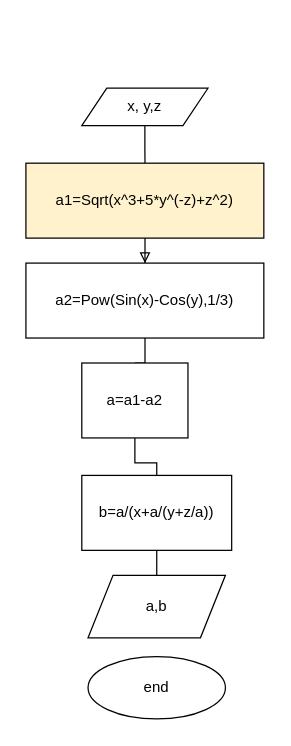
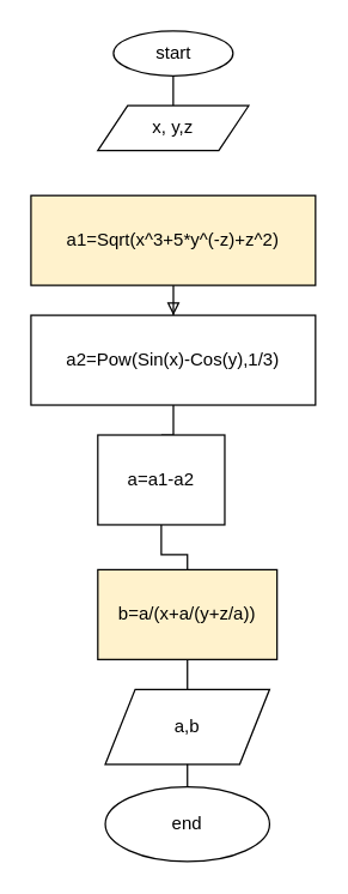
+ <mxCell id="3" value="start" style="ellipse;whiteSpace=wrap;html=1;" vertex="1" parent="1"><mxGeometry x="75.5" y="20" width="80" height="30" as="geometry" /></mxCell>
+ <mxCell id="2" style="edgeStyle=orthogonalEdgeStyle;rounded=0;orthogonalLoop=1;jettySize=auto;html=1;exitX=0.5;exitY=1;exitDx=0;exitDy=0;entryX=0.5;entryY=0;entryDx=0;entryDy=0;endArrow=none;endFill=0;" edge="1" parent="1" source="3" target="5"><mxGeometry relative="1" as="geometry" /></mxCell>
- <mxCell id="4" value="" style="edgeStyle=orthogonalEdgeStyle;rounded=0;orthogonalLoop=1;jettySize=auto;html=1;endArrow=none;endFill=0;" edge="1" parent="1" source="5" target="7"><mxGeometry relative="1" as="geometry" /></mxCell>
- <mxCell id="13" value="b=a/(x+a/(y+z/a))" style="whiteSpace=wrap;html=1;" vertex="1" parent="1"><mxGeometry x="65" y="380" width="120" height="60" as="geometry" /></mxCell>
+ <mxCell id="13" value="b=a/(x+a/(y+z/a))" style="whiteSpace=wrap;html=1;fillColor=#fff2cc;" vertex="1" parent="1"><mxGeometry x="65" y="380" width="120" height="60" as="geometry" /></mxCell>
+ <mxCell id="14" value="" style="edgeStyle=orthogonalEdgeStyle;rounded=0;orthogonalLoop=1;jettySize=auto;html=1;endArrow=none;endFill=0;" edge="1" parent="1" source="15" target="16"><mxGeometry relative="1" as="geometry" /></mxCell>
